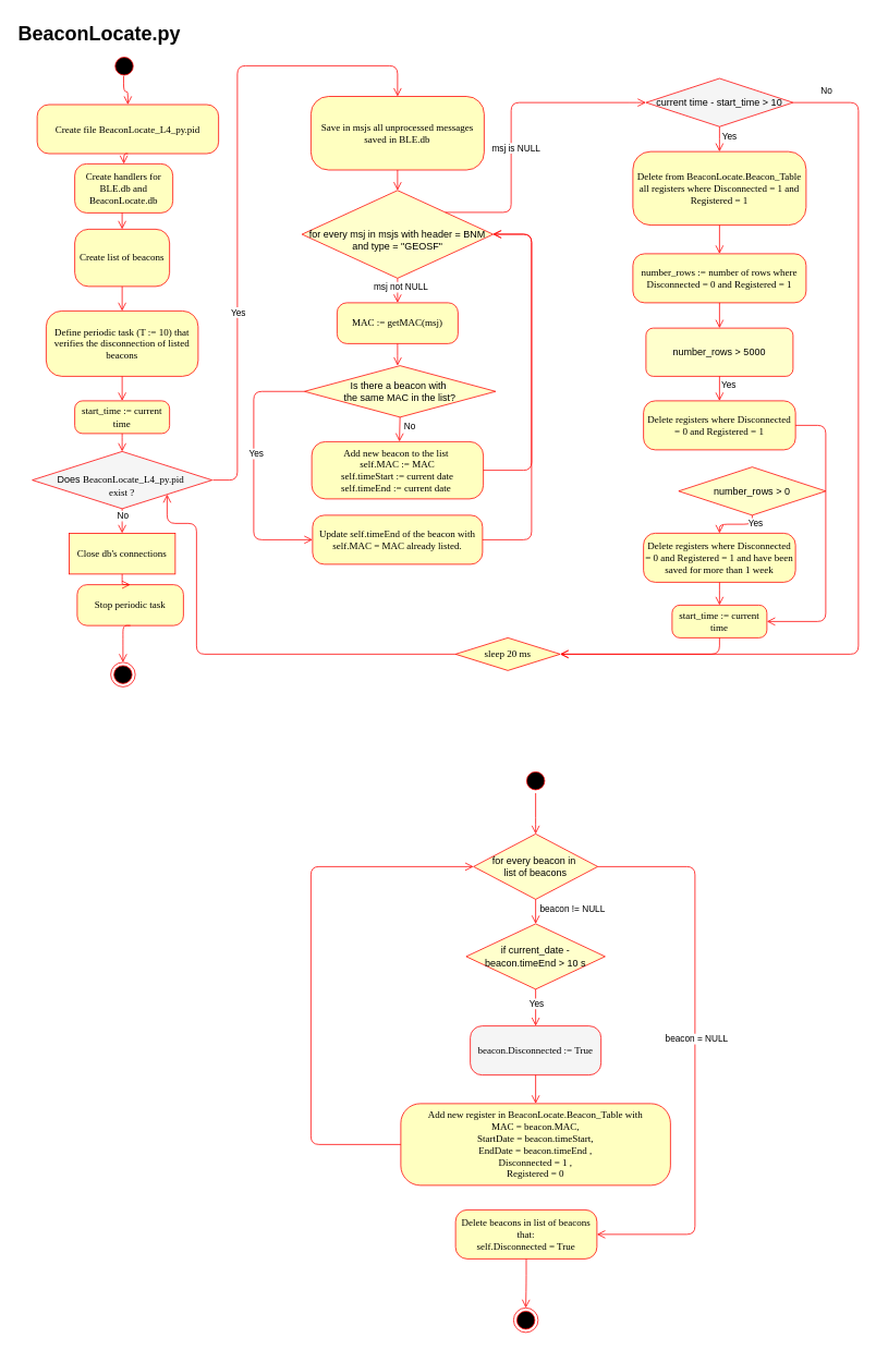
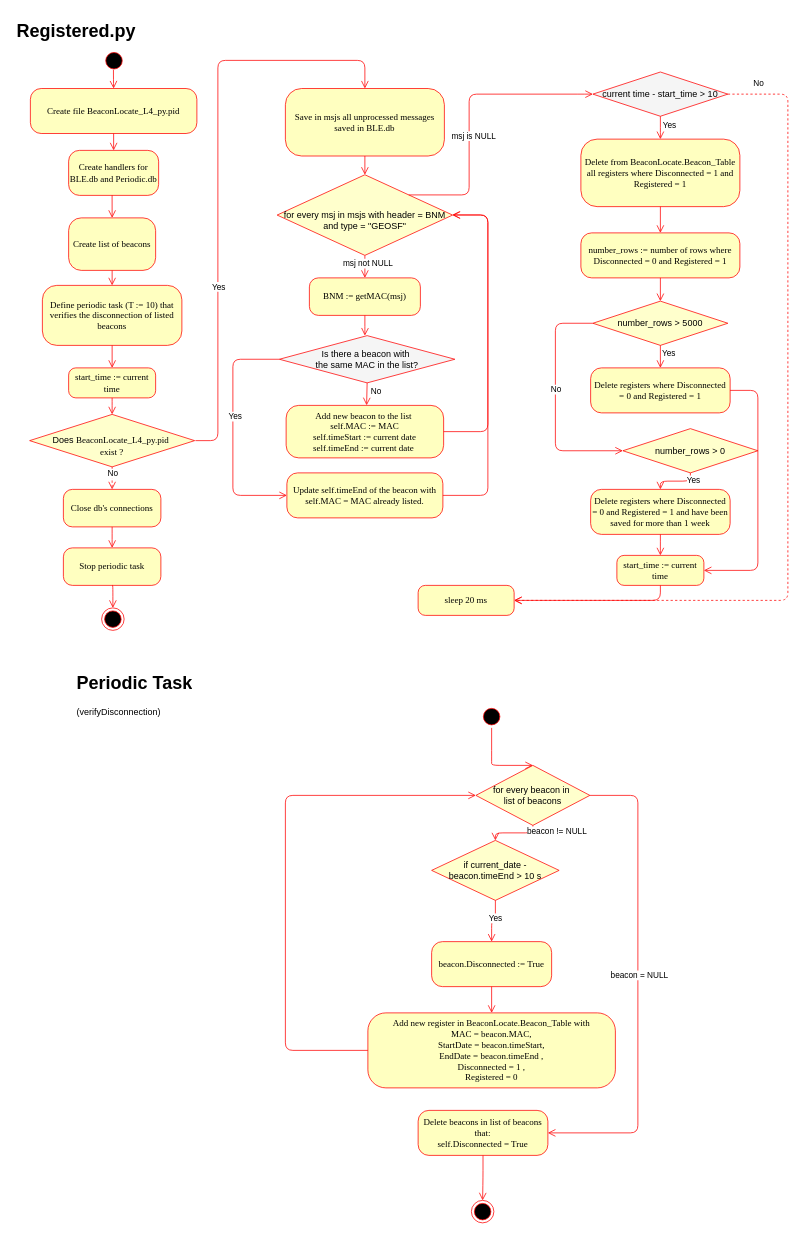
- <mxCell id="7" value="&lt;h1 style=&quot;margin-top: 0px;&quot;&gt;BeaconLocate.py&lt;/h1&gt;" style="text;html=1;whiteSpace=wrap;overflow=hidden;rounded=0;" parent="1" vertex="1"><mxGeometry width="320" height="50" as="geometry" x="20" y="20" /></mxCell>
+ <mxCell id="7" value="&lt;h1 style=&quot;margin-top: 0px;&quot;&gt;Registered.py&lt;/h1&gt;" style="text;html=1;whiteSpace=wrap;overflow=hidden;rounded=0;" parent="1" vertex="1"><mxGeometry width="320" height="50" as="geometry" x="20" y="20" /></mxCell>
- <mxCell id="4" value="Create file BeaconLocate_L4_py.pid" style="rounded=1;whiteSpace=wrap;html=1;arcSize=24;fillColor=#ffffc0;strokeColor=#ff0000;shadow=0;comic=0;labelBackgroundColor=none;fontFamily=Verdana;fontSize=12;fontColor=#000000;align=center;" parent="1" vertex="1"><mxGeometry x="45" y="127.5" width="222" height="60" as="geometry" /></mxCell>
+ <mxCell id="4" value="Create file BeaconLocate_L4_py.pid" style="rounded=1;whiteSpace=wrap;html=1;arcSize=24;fillColor=#ffffc0;strokeColor=#ff0000;shadow=0;comic=0;labelBackgroundColor=none;fontFamily=Verdana;fontSize=12;fontColor=#000000;align=center;" parent="1" vertex="1"><mxGeometry x="40" y="117.5" width="222" height="60" as="geometry" /></mxCell>
- <mxCell id="3" value="Create handlers for BLE.db and BeaconLocate.db" style="rounded=1;whiteSpace=wrap;html=1;arcSize=24;fillColor=#ffffc0;strokeColor=#FF0000;shadow=0;comic=0;labelBackgroundColor=none;fontFamily=Verdana;fontSize=12;fontColor=#000000;align=center;" parent="1" vertex="1"><mxGeometry x="91" y="200" width="120" height="60" as="geometry" /></mxCell>
+ <mxCell id="3" value="Create handlers for BLE.db and Periodic.db" style="rounded=1;whiteSpace=wrap;html=1;arcSize=24;fillColor=#ffffc0;strokeColor=#FF0000;shadow=0;comic=0;labelBackgroundColor=none;fontFamily=Verdana;fontSize=12;fontColor=#000000;align=center;" parent="1" vertex="1"><mxGeometry x="91" y="200" width="120" height="60" as="geometry" /></mxCell>
- <mxCell id="12" value="Create list of beacons" style="rounded=1;whiteSpace=wrap;html=1;arcSize=24;fillColor=#ffffc0;strokeColor=#FF0000;shadow=0;comic=0;labelBackgroundColor=none;fontFamily=Verdana;fontSize=12;fontColor=#000000;align=center;" parent="1" vertex="1"><mxGeometry x="91" y="280" width="116" height="70" as="geometry" /></mxCell>
+ <mxCell id="12" value="Create list of beacons" style="rounded=1;whiteSpace=wrap;html=1;arcSize=24;fillColor=#ffffc0;strokeColor=#FF0000;shadow=0;comic=0;labelBackgroundColor=none;fontFamily=Verdana;fontSize=12;fontColor=#000000;align=center;" parent="1" vertex="1"><mxGeometry x="91" y="290" width="116" height="70" as="geometry" /></mxCell>
- <mxCell id="30" value="MAC := getMAC(msj)" style="rounded=1;whiteSpace=wrap;html=1;arcSize=24;fillColor=#ffffc0;strokeColor=#ff0000;shadow=0;comic=0;labelBackgroundColor=none;fontFamily=Verdana;fontSize=12;fontColor=#000000;align=center;" parent="1" vertex="1"><mxGeometry x="412" y="370" width="148" height="50" as="geometry" /></mxCell>
+ <mxCell id="30" value="BNM := getMAC(msj)" style="rounded=1;whiteSpace=wrap;html=1;arcSize=24;fillColor=#ffffc0;strokeColor=#ff0000;shadow=0;comic=0;labelBackgroundColor=none;fontFamily=Verdana;fontSize=12;fontColor=#000000;align=center;" parent="1" vertex="1"><mxGeometry x="412" y="370" width="148" height="50" as="geometry" /></mxCell>
- <mxCell id="53" value="&lt;div&gt;&lt;span style=&quot;background-color: transparent; color: light-dark(rgb(0, 0, 0), rgb(255, 255, 255));&quot;&gt;number_rows &amp;gt; 5000&lt;/span&gt;&lt;/div&gt;" style="whiteSpace=wrap;html=1;fillColor=#FFFFCC;strokeColor=#FF0000;rounded=1;" parent="1" vertex="1"><mxGeometry x="790" y="401" width="180" height="59" as="geometry" /></mxCell>
+ <mxCell id="53" value="&lt;div&gt;&lt;span style=&quot;background-color: transparent; color: light-dark(rgb(0, 0, 0), rgb(255, 255, 255));&quot;&gt;number_rows &amp;gt; 5000&lt;/span&gt;&lt;/div&gt;" style="rhombus;whiteSpace=wrap;html=1;fillColor=#FFFFCC;strokeColor=#FF0000;" parent="1" vertex="1"><mxGeometry x="790" y="401" width="180" height="59" as="geometry" /></mxCell>
- <mxCell id="29" value="&lt;div&gt;Is there a beacon with&amp;nbsp;&lt;/div&gt;&lt;div&gt;the same MAC in the list?&lt;/div&gt;" style="rhombus;whiteSpace=wrap;html=1;fillColor=#FFFFCC;strokeColor=#FF0000;" parent="1" vertex="1"><mxGeometry x="372" y="447" width="234" height="63" as="geometry" /></mxCell>
+ <mxCell id="29" value="&lt;div&gt;Is there a beacon with&amp;nbsp;&lt;/div&gt;&lt;div&gt;the same MAC in the list?&lt;/div&gt;" style="rhombus;whiteSpace=wrap;html=1;fillColor=#f5f5f5;strokeColor=#FF0000;" parent="1" vertex="1"><mxGeometry x="372" y="447" width="234" height="63" as="geometry" /></mxCell>
- <mxCell id="44" style="edgeStyle=orthogonalEdgeStyle;html=1;labelBackgroundColor=none;endArrow=open;endSize=8;strokeColor=#ff0000;fontFamily=Verdana;fontSize=12;align=left;entryX=1;entryY=0.5;entryDx=0;entryDy=0;exitX=1;exitY=0.5;exitDx=0;exitDy=0;" parent="1" source="43" target="46" edge="1"><mxGeometry relative="1" as="geometry"><mxPoint x="860" y="807" as="sourcePoint" /><mxPoint x="1086" y="338" as="targetPoint" /><Array as="points"><mxPoint x="1050" y="125" /><mxPoint x="1050" y="800" /></Array></mxGeometry></mxCell>
+ <mxCell id="44" style="edgeStyle=orthogonalEdgeStyle;html=1;labelBackgroundColor=none;endArrow=open;endSize=8;strokeColor=#ff0000;fontFamily=Verdana;fontSize=12;align=left;entryX=1;entryY=0.5;entryDx=0;entryDy=0;exitX=1;exitY=0.5;exitDx=0;exitDy=0;dashed=1;" parent="1" source="43" target="46" edge="1"><mxGeometry relative="1" as="geometry"><mxPoint x="860" y="807" as="sourcePoint" /><mxPoint x="1086" y="338" as="targetPoint" /><Array as="points"><mxPoint x="1050" y="125" /><mxPoint x="1050" y="800" /></Array></mxGeometry></mxCell>
+ <mxCell id="59" style="edgeStyle=orthogonalEdgeStyle;html=1;labelBackgroundColor=none;endArrow=open;endSize=8;strokeColor=#ff0000;fontFamily=Verdana;fontSize=12;align=left;exitX=0;exitY=0.5;exitDx=0;exitDy=0;entryX=0;entryY=0.5;entryDx=0;entryDy=0;" parent="1" source="53" target="58" edge="1"><mxGeometry relative="1" as="geometry"><mxPoint x="750" y="479" as="sourcePoint" /><mxPoint x="780" y="600" as="targetPoint" /><Array as="points"><mxPoint x="740" y="431" /><mxPoint x="740" y="601" /></Array></mxGeometry></mxCell>
+ <mxCell id="60" value="No" style="edgeLabel;html=1;align=center;verticalAlign=middle;resizable=0;points=[];" parent="59" vertex="1" connectable="0"><mxGeometry x="-0.109" relative="1" as="geometry"><mxPoint as="offset" /></mxGeometry></mxCell>
- <mxCell id="16" value="&lt;div&gt;&lt;br&gt;&lt;/div&gt;Does&amp;nbsp;&lt;span style=&quot;font-family: Verdana;&quot;&gt;BeaconLocate_L4_py&lt;/span&gt;&lt;span style=&quot;font-family: Verdana;&quot;&gt;.pid&lt;/span&gt;&lt;span style=&quot;font-family: Verdana;&quot;&gt;&amp;nbsp;&lt;/span&gt;&lt;div&gt;&lt;span style=&quot;font-family: Verdana;&quot;&gt;exist ?&lt;/span&gt;&lt;/div&gt;" style="rhombus;whiteSpace=wrap;html=1;fillColor=#f5f5f5;strokeColor=#FF0000;" parent="1" vertex="1"><mxGeometry x="39" y="552" width="220" height="70" as="geometry" /></mxCell>
+ <mxCell id="16" value="&lt;div&gt;&lt;br&gt;&lt;/div&gt;Does&amp;nbsp;&lt;span style=&quot;font-family: Verdana;&quot;&gt;BeaconLocate_L4_py&lt;/span&gt;&lt;span style=&quot;font-family: Verdana;&quot;&gt;.pid&lt;/span&gt;&lt;span style=&quot;font-family: Verdana;&quot;&gt;&amp;nbsp;&lt;/span&gt;&lt;div&gt;&lt;span style=&quot;font-family: Verdana;&quot;&gt;exist ?&lt;/span&gt;&lt;/div&gt;" style="rhombus;whiteSpace=wrap;html=1;fillColor=#FFFFCC;strokeColor=#FF0000;" parent="1" vertex="1"><mxGeometry x="39" y="552" width="220" height="70" as="geometry" /></mxCell>
- <mxCell id="19" style="edgeStyle=orthogonalEdgeStyle;html=1;labelBackgroundColor=none;endArrow=open;endSize=8;strokeColor=#ff0000;fontFamily=Verdana;fontSize=12;align=left;exitX=0.5;exitY=1;exitDx=0;exitDy=0;entryX=0.5;entryY=0;entryDx=0;entryDy=0;" parent="1" source="16" target="17" edge="1"><mxGeometry relative="1" as="geometry"><mxPoint x="259" y="659" as="sourcePoint" /><mxPoint x="259" y="695" as="targetPoint" /><Array as="points"><mxPoint x="149" y="640" /><mxPoint x="149" y="640" /></Array></mxGeometry></mxCell>
+ <mxCell id="19" style="edgeStyle=orthogonalEdgeStyle;html=1;labelBackgroundColor=none;endArrow=open;endSize=8;strokeColor=#ff0000;fontFamily=Verdana;fontSize=12;align=left;exitX=0.5;exitY=1;exitDx=0;exitDy=0;entryX=0.5;entryY=0;entryDx=0;entryDy=0;dashed=1;" parent="1" source="16" target="17" edge="1"><mxGeometry relative="1" as="geometry"><mxPoint x="259" y="659" as="sourcePoint" /><mxPoint x="259" y="695" as="targetPoint" /><Array as="points"><mxPoint x="149" y="640" /><mxPoint x="149" y="640" /></Array></mxGeometry></mxCell>
- <mxCell id="17" value="Close db's connections" style="whiteSpace=wrap;html=1;arcSize=24;fillColor=#ffffc0;strokeColor=#ff0000;shadow=0;comic=0;labelBackgroundColor=none;fontFamily=Verdana;fontSize=12;fontColor=#000000;align=center;rounded=0;" parent="1" vertex="1"><mxGeometry x="84" y="652" width="130" height="50" as="geometry" /></mxCell>
+ <mxCell id="17" value="Close db's connections" style="rounded=1;whiteSpace=wrap;html=1;arcSize=24;fillColor=#ffffc0;strokeColor=#ff0000;shadow=0;comic=0;labelBackgroundColor=none;fontFamily=Verdana;fontSize=12;fontColor=#000000;align=center;" parent="1" vertex="1"><mxGeometry x="84" y="652" width="130" height="50" as="geometry" /></mxCell>
- <mxCell id="18" value="Stop periodic task" style="rounded=1;whiteSpace=wrap;html=1;arcSize=24;fillColor=#ffffc0;strokeColor=#ff0000;shadow=0;comic=0;labelBackgroundColor=none;fontFamily=Verdana;fontSize=12;fontColor=#000000;align=center;" parent="1" vertex="1"><mxGeometry x="94" y="715" width="130" height="50" as="geometry" /></mxCell>
+ <mxCell id="18" value="Stop periodic task" style="rounded=1;whiteSpace=wrap;html=1;arcSize=24;fillColor=#ffffc0;strokeColor=#ff0000;shadow=0;comic=0;labelBackgroundColor=none;fontFamily=Verdana;fontSize=12;fontColor=#000000;align=center;" parent="1" vertex="1"><mxGeometry x="84" y="730" width="130" height="50" as="geometry" /></mxCell>
- <mxCell id="47" style="edgeStyle=orthogonalEdgeStyle;html=1;labelBackgroundColor=none;endArrow=open;endSize=8;strokeColor=#ff0000;fontFamily=Verdana;fontSize=12;align=left;exitX=0;exitY=0.5;exitDx=0;exitDy=0;entryX=1;entryY=1;entryDx=0;entryDy=0;" parent="1" source="46" target="16" edge="1"><mxGeometry relative="1" as="geometry"><mxPoint x="972" y="500" as="sourcePoint" /><mxPoint x="982" y="681" as="targetPoint" /><Array as="points"><mxPoint x="240" y="800" /><mxPoint x="240" y="640" /><mxPoint x="204" y="640" /></Array></mxGeometry></mxCell>
- <mxCell id="46" value="sleep 20 ms" style="rhombus;whiteSpace=wrap;html=1;arcSize=24;fillColor=#ffffc0;strokeColor=#ff0000;shadow=0;comic=0;labelBackgroundColor=none;fontFamily=Verdana;fontSize=12;fontColor=#000000;align=center;" parent="1" vertex="1"><mxGeometry x="557" y="780" width="128" height="40" as="geometry" /></mxCell>
+ <mxCell id="46" value="sleep 20 ms" style="rounded=1;whiteSpace=wrap;html=1;arcSize=24;fillColor=#ffffc0;strokeColor=#ff0000;shadow=0;comic=0;labelBackgroundColor=none;fontFamily=Verdana;fontSize=12;fontColor=#000000;align=center;" parent="1" vertex="1"><mxGeometry x="557" y="780" width="128" height="40" as="geometry" /></mxCell>
+ <mxCell id="66" value="&lt;h1 style=&quot;margin-top: 0px;&quot;&gt;Periodic Task&lt;/h1&gt;&lt;p&gt;(verifyDisconnection)&lt;/p&gt;" style="text;html=1;whiteSpace=wrap;overflow=hidden;rounded=0;" parent="1" vertex="1"><mxGeometry x="100" y="890" width="180" height="70" as="geometry" /></mxCell>
- <mxCell id="69" value="&lt;div&gt;&lt;span style=&quot;background-color: transparent; color: light-dark(rgb(0, 0, 0), rgb(255, 255, 255));&quot;&gt;for every beacon in&amp;nbsp;&lt;/span&gt;&lt;/div&gt;&lt;div&gt;&lt;span style=&quot;background-color: transparent; color: light-dark(rgb(0, 0, 0), rgb(255, 255, 255));&quot;&gt;list of beacons&lt;/span&gt;&lt;/div&gt;" style="rhombus;whiteSpace=wrap;html=1;fillColor=#FFFFCC;strokeColor=#FF0000;" parent="1" vertex="1"><mxGeometry x="579" y="1020" width="152" height="80" as="geometry" /></mxCell>
+ <mxCell id="69" value="&lt;div&gt;&lt;span style=&quot;background-color: transparent; color: light-dark(rgb(0, 0, 0), rgb(255, 255, 255));&quot;&gt;for every beacon in&amp;nbsp;&lt;/span&gt;&lt;/div&gt;&lt;div&gt;&lt;span style=&quot;background-color: transparent; color: light-dark(rgb(0, 0, 0), rgb(255, 255, 255));&quot;&gt;list of beacons&lt;/span&gt;&lt;/div&gt;" style="rhombus;whiteSpace=wrap;html=1;fillColor=#FFFFCC;strokeColor=#FF0000;" parent="1" vertex="1"><mxGeometry x="634" y="1020" width="152" height="80" as="geometry" /></mxCell>
- <mxCell id="70" value="&lt;div&gt;if current_date - beacon.timeEnd &amp;gt; 10 s&lt;/div&gt;" style="rhombus;whiteSpace=wrap;html=1;fillColor=#FFFFCC;strokeColor=#FF0000;" parent="1" vertex="1"><mxGeometry x="570" y="1130" width="170" height="80" as="geometry" /></mxCell>
+ <mxCell id="70" value="&lt;div&gt;if current_date - beacon.timeEnd &amp;gt; 10 s&lt;/div&gt;" style="rhombus;whiteSpace=wrap;html=1;fillColor=#FFFFCC;strokeColor=#FF0000;" parent="1" vertex="1"><mxGeometry x="575" y="1120" width="170" height="80" as="geometry" /></mxCell>
- <mxCell id="77" value="beacon.Disconnected := True" style="rounded=1;whiteSpace=wrap;html=1;arcSize=24;fillColor=#f5f5f5;strokeColor=#ff0000;shadow=0;comic=0;labelBackgroundColor=none;fontFamily=Verdana;fontSize=12;fontColor=#000000;align=center;" parent="1" vertex="1"><mxGeometry x="575" y="1255" width="160" height="60" as="geometry" /></mxCell>
+ <mxCell id="77" value="beacon.Disconnected := True" style="rounded=1;whiteSpace=wrap;html=1;arcSize=24;fillColor=#ffffc0;strokeColor=#ff0000;shadow=0;comic=0;labelBackgroundColor=none;fontFamily=Verdana;fontSize=12;fontColor=#000000;align=center;" parent="1" vertex="1"><mxGeometry x="575" y="1255" width="160" height="60" as="geometry" /></mxCell>
